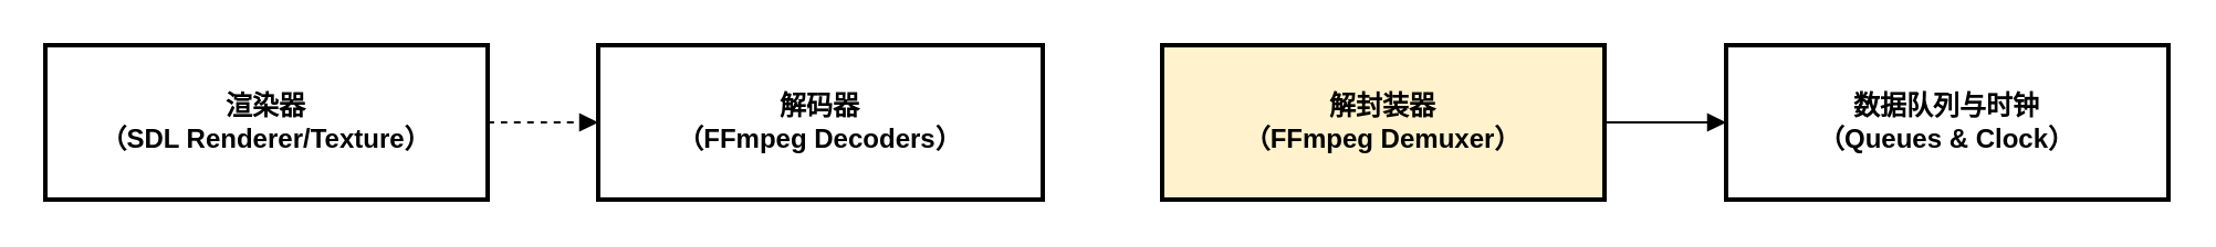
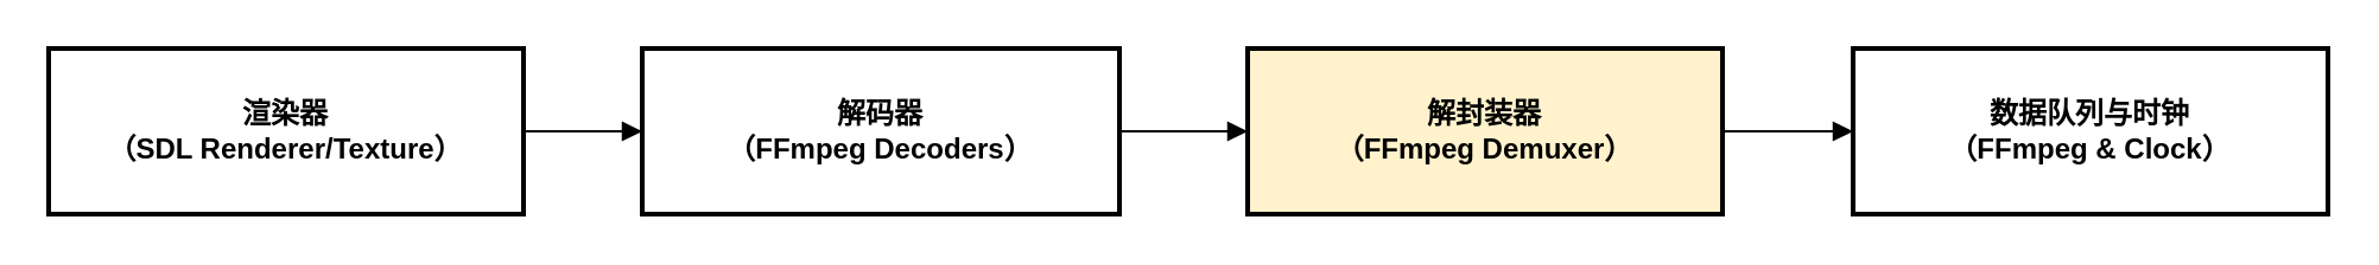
- <mxCell id="6" value="" style="curved=1;startArrow=none;endArrow=block;exitX=1;exitY=0.5;entryX=0;entryY=0.5;rounded=0;dashed=1;" parent="1" source="2" target="3" edge="1"><mxGeometry relative="1" as="geometry"><Array as="points" /></mxGeometry></mxCell>
+ <mxCell id="6" value="" style="curved=1;startArrow=none;endArrow=block;exitX=1;exitY=0.5;entryX=0;entryY=0.5;rounded=0;" parent="1" source="2" target="3" edge="1"><mxGeometry relative="1" as="geometry"><Array as="points" /></mxGeometry></mxCell>
+ <mxCell id="7" value="" style="curved=1;startArrow=none;endArrow=block;exitX=1;exitY=0.5;entryX=0;entryY=0.5;rounded=0;" parent="1" source="3" target="4" edge="1"><mxGeometry relative="1" as="geometry"><Array as="points" /></mxGeometry></mxCell>
- <mxCell id="5" value="数据队列与时钟&#10;（Queues &amp; Clock）" style="whiteSpace=wrap;strokeWidth=2;fontStyle=1" parent="1" vertex="1"><mxGeometry x="780" y="20" width="200" height="70" as="geometry" /></mxCell>
+ <mxCell id="5" value="数据队列与时钟&#10;（FFmpeg &amp; Clock）" style="whiteSpace=wrap;strokeWidth=2;fontStyle=1" parent="1" vertex="1"><mxGeometry x="780" y="20" width="200" height="70" as="geometry" /></mxCell>
